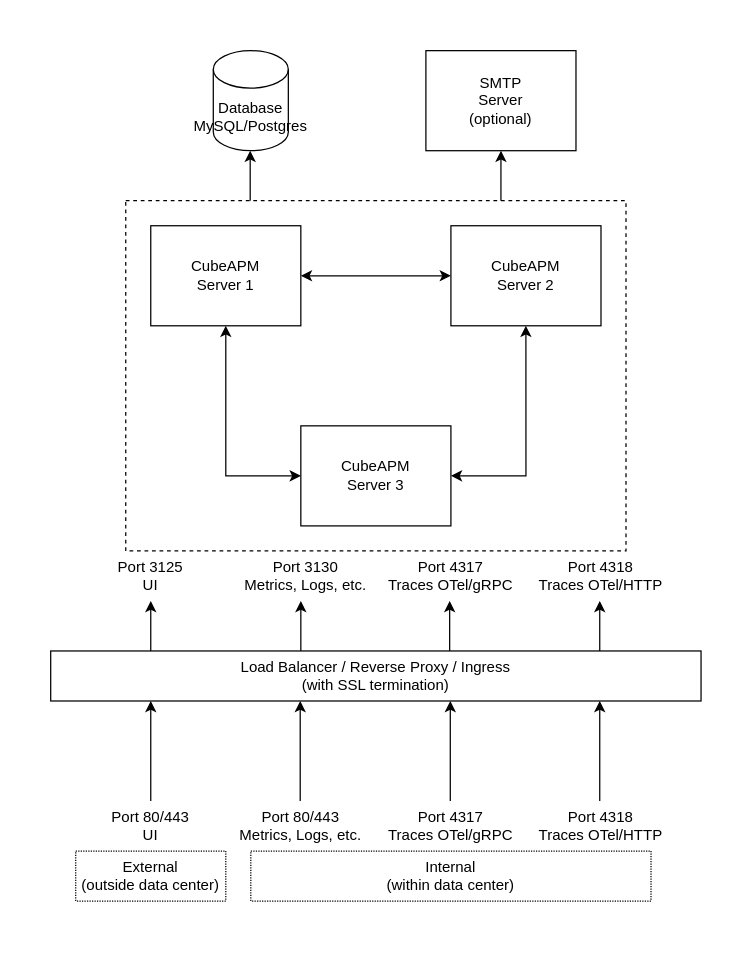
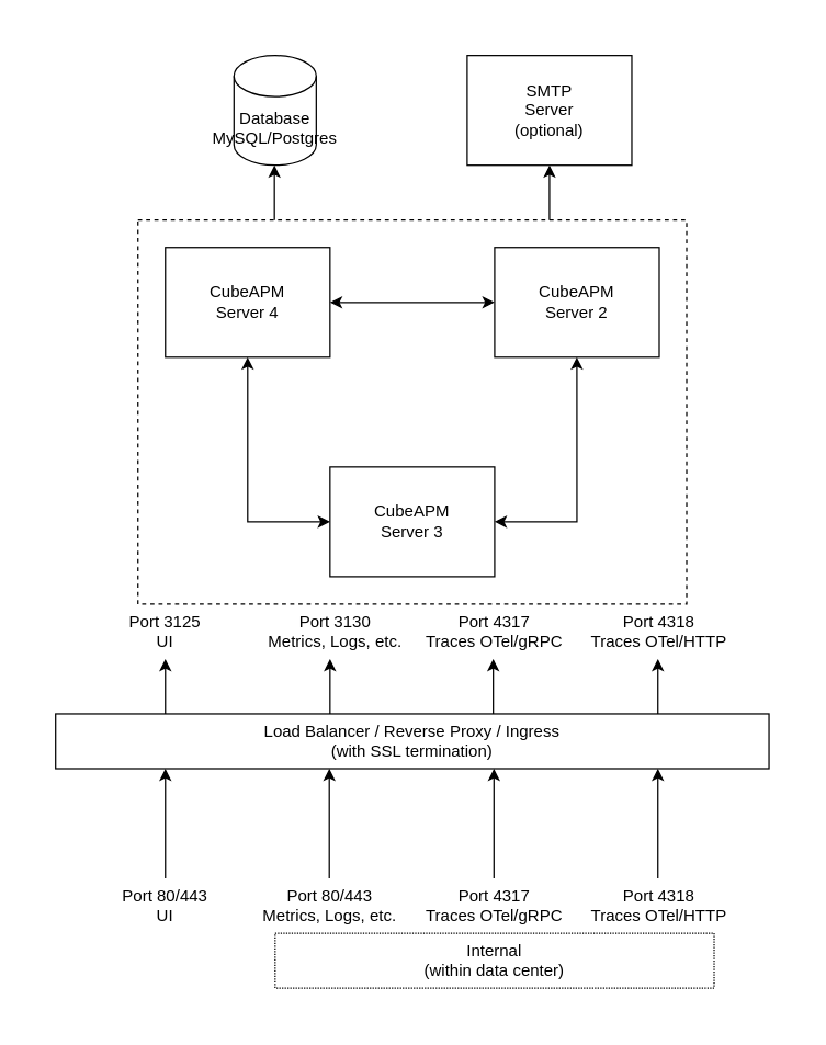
- <mxCell id="5" value="CubeAPM&lt;div&gt;Server 1&lt;/div&gt;" style="rounded=0;whiteSpace=wrap;html=1;" vertex="1" parent="1"><mxGeometry x="120" y="180" width="120" height="80" as="geometry" /></mxCell>
+ <mxCell id="5" value="CubeAPM&lt;div&gt;Server 4&lt;/div&gt;" style="rounded=0;whiteSpace=wrap;html=1;" vertex="1" parent="1"><mxGeometry x="120" y="180" width="120" height="80" as="geometry" /></mxCell>
- <mxCell id="15" value="External&lt;div&gt;(outside data center)&lt;/div&gt;" style="rounded=0;whiteSpace=wrap;html=1;dashed=1;dashPattern=1 1;" vertex="1" parent="1"><mxGeometry x="60" y="680" width="120" height="40" as="geometry" /></mxCell>
